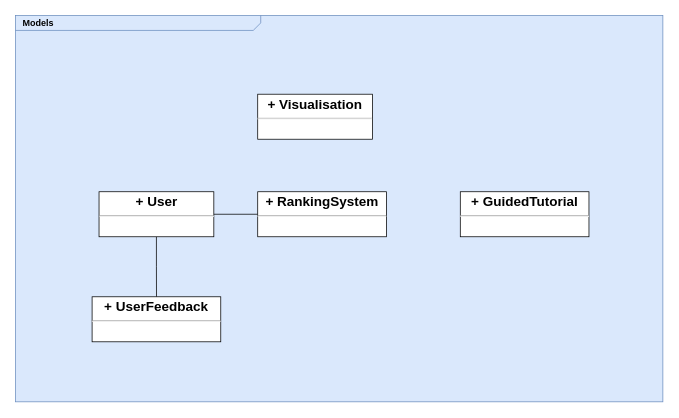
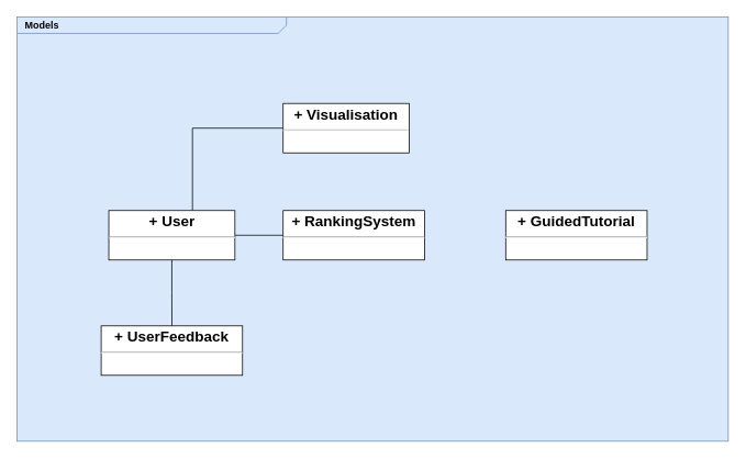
+ <mxCell id="5" style="edgeStyle=orthogonalEdgeStyle;rounded=0;orthogonalLoop=1;jettySize=auto;html=1;endArrow=none;startFill=0;" edge="1" parent="1" source="6" target="7"><mxGeometry relative="1" as="geometry"><Array as="points"><mxPoint x="233" y="155" /></Array></mxGeometry></mxCell>
